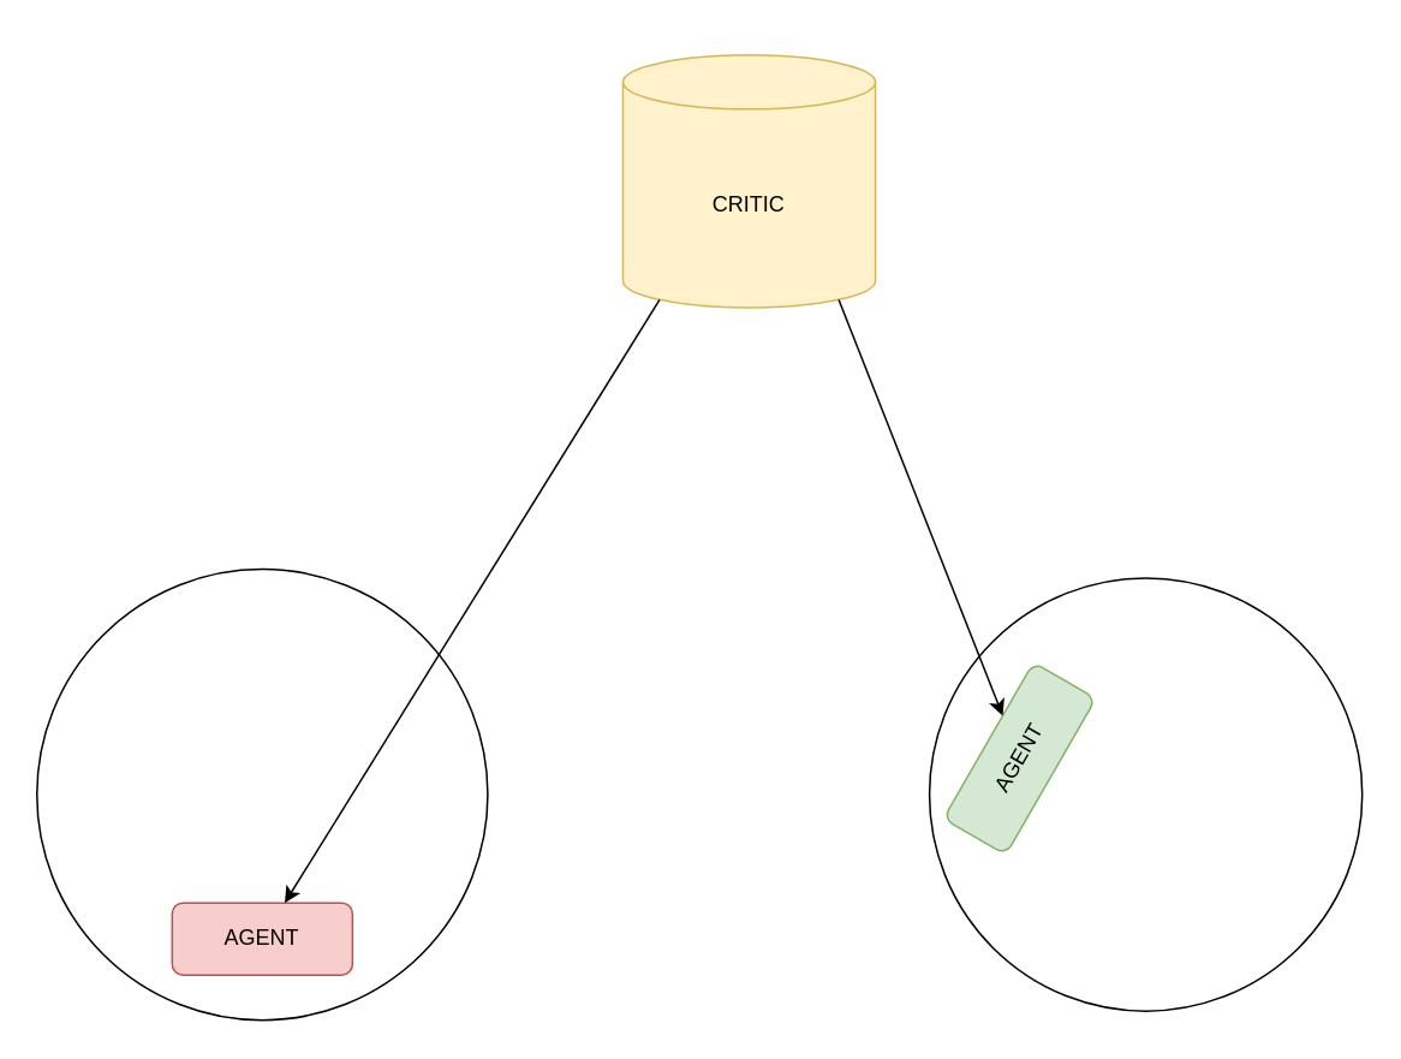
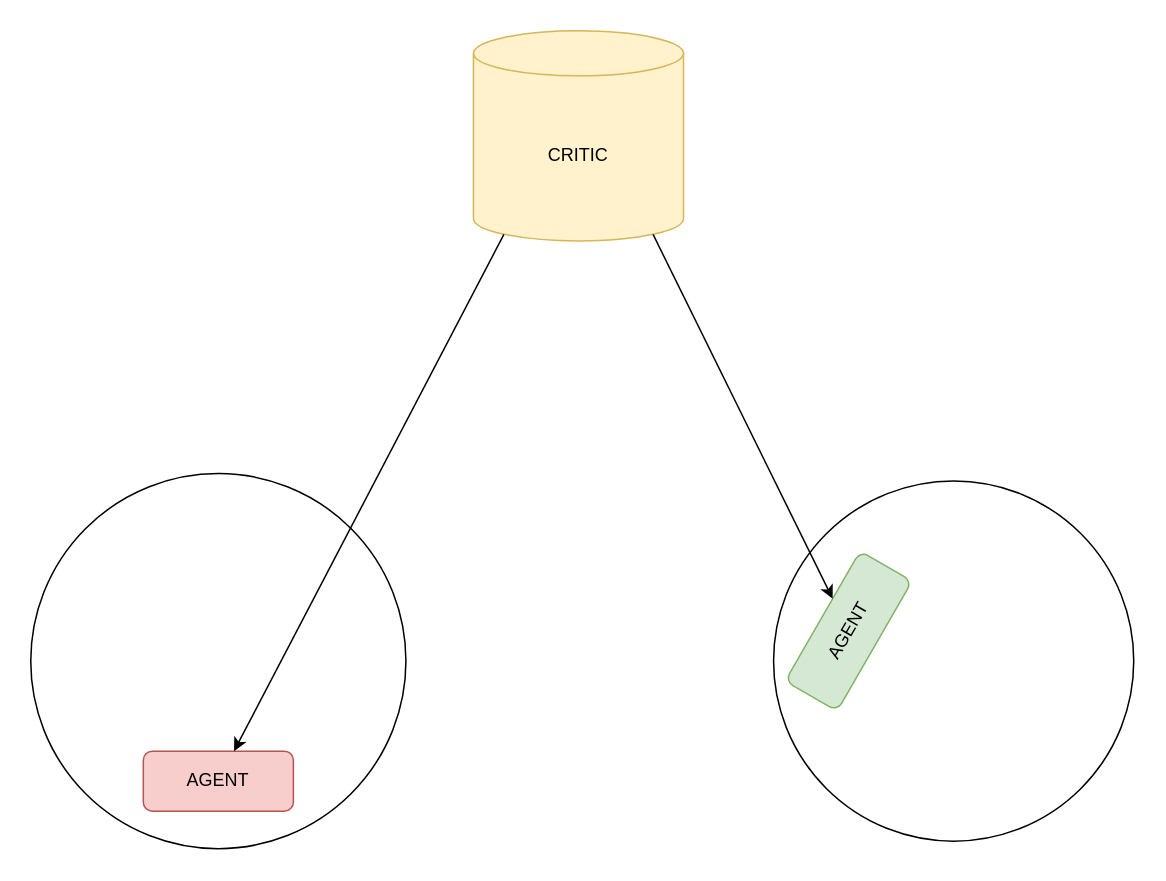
- <mxCell id="2" value="CRITIC" style="shape=cylinder3;whiteSpace=wrap;html=1;boundedLbl=1;backgroundOutline=1;size=15;fillColor=#fff2cc;strokeColor=#d6b656;" vertex="1" parent="1"><mxGeometry x="345" y="30" width="140" height="140" as="geometry" /></mxCell>
+ <mxCell id="2" value="CRITIC" style="shape=cylinder3;whiteSpace=wrap;html=1;boundedLbl=1;backgroundOutline=1;size=15;fillColor=#fff2cc;strokeColor=#d6b656;" vertex="1" parent="1"><mxGeometry x="315" y="20" width="140" height="140" as="geometry" /></mxCell>
